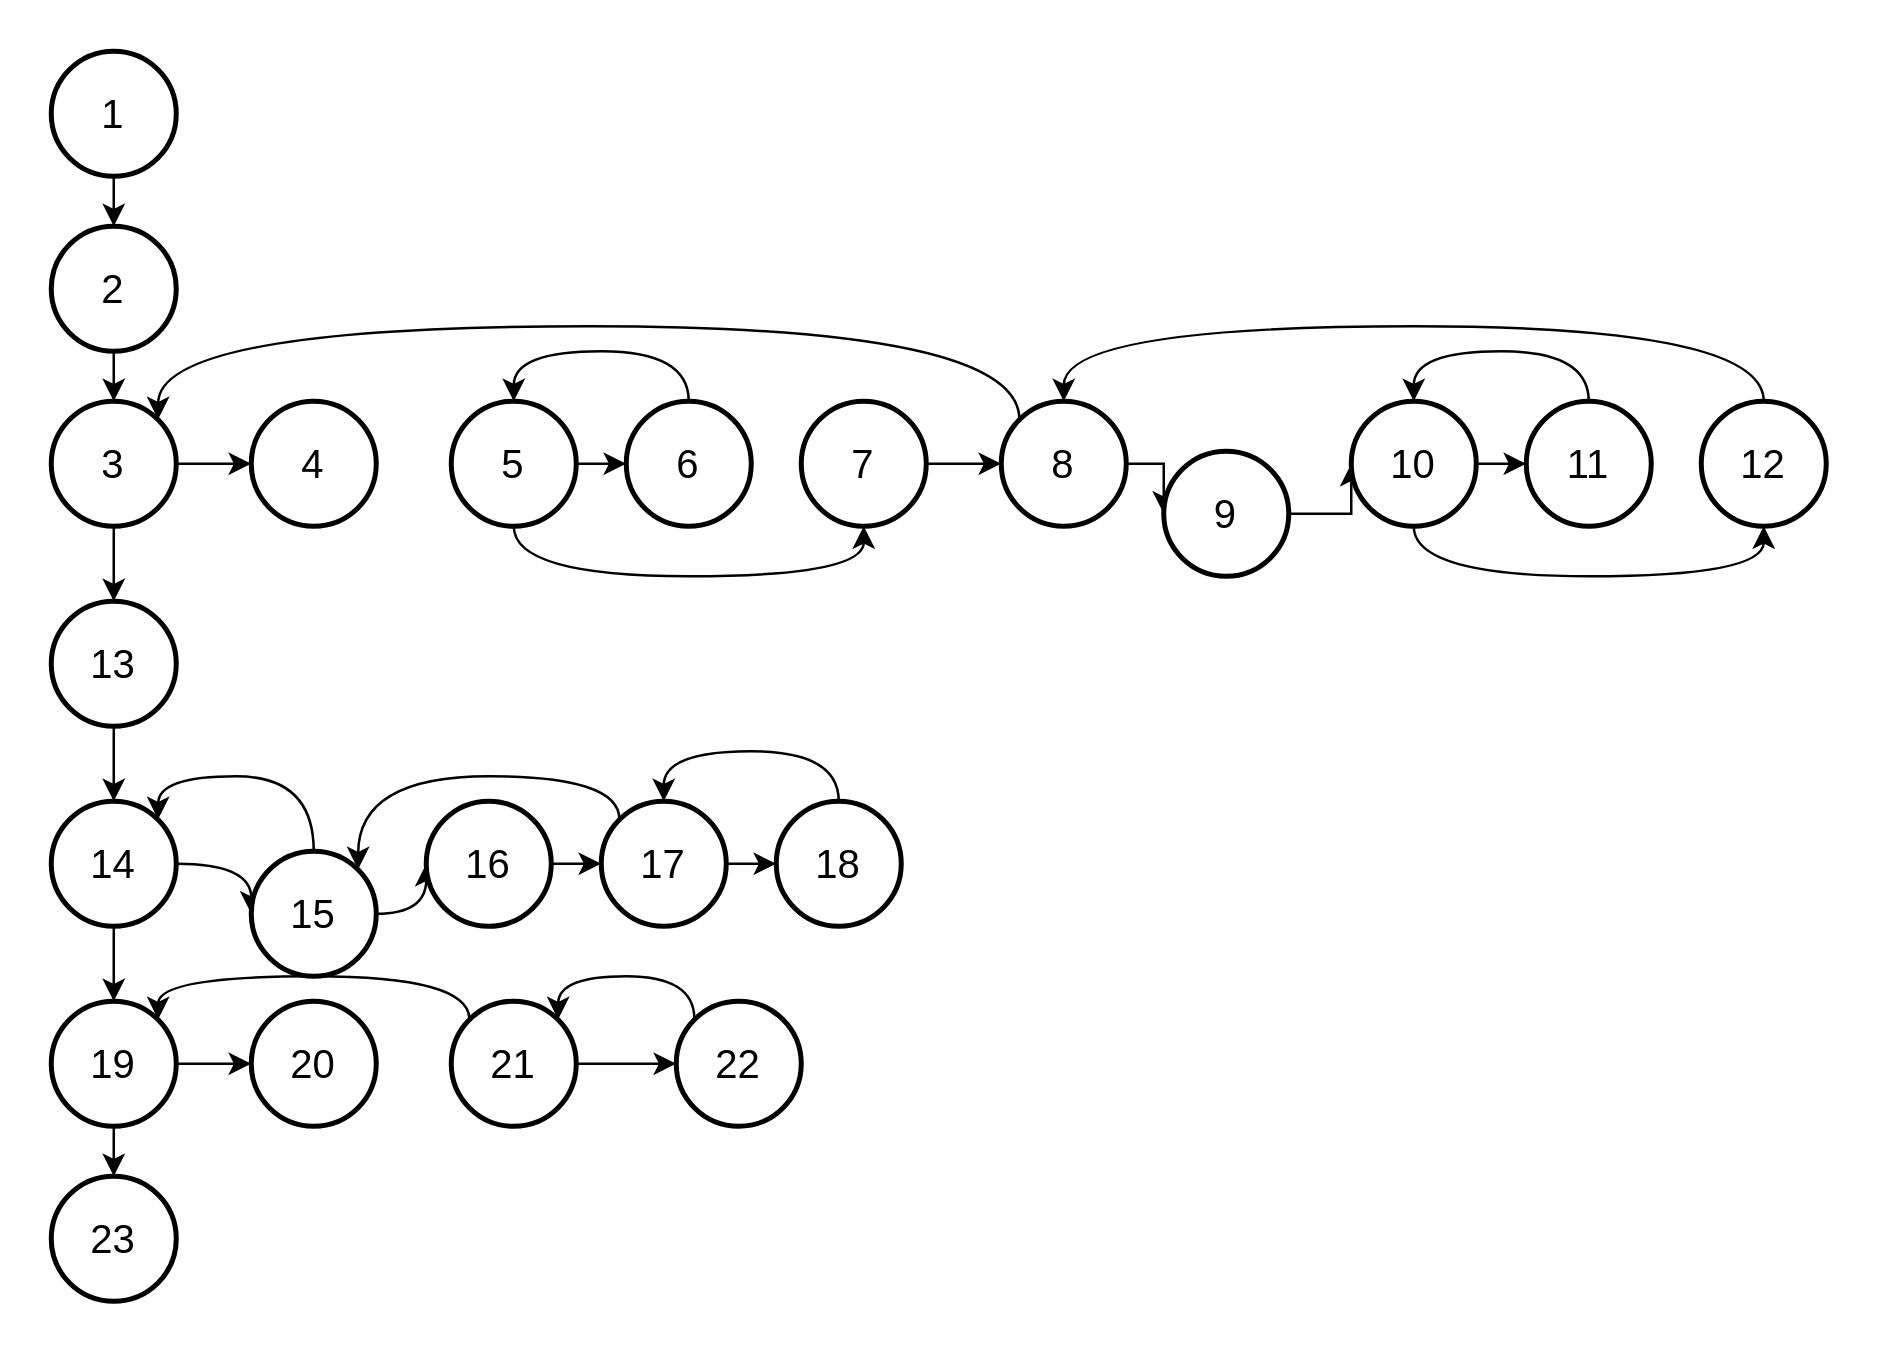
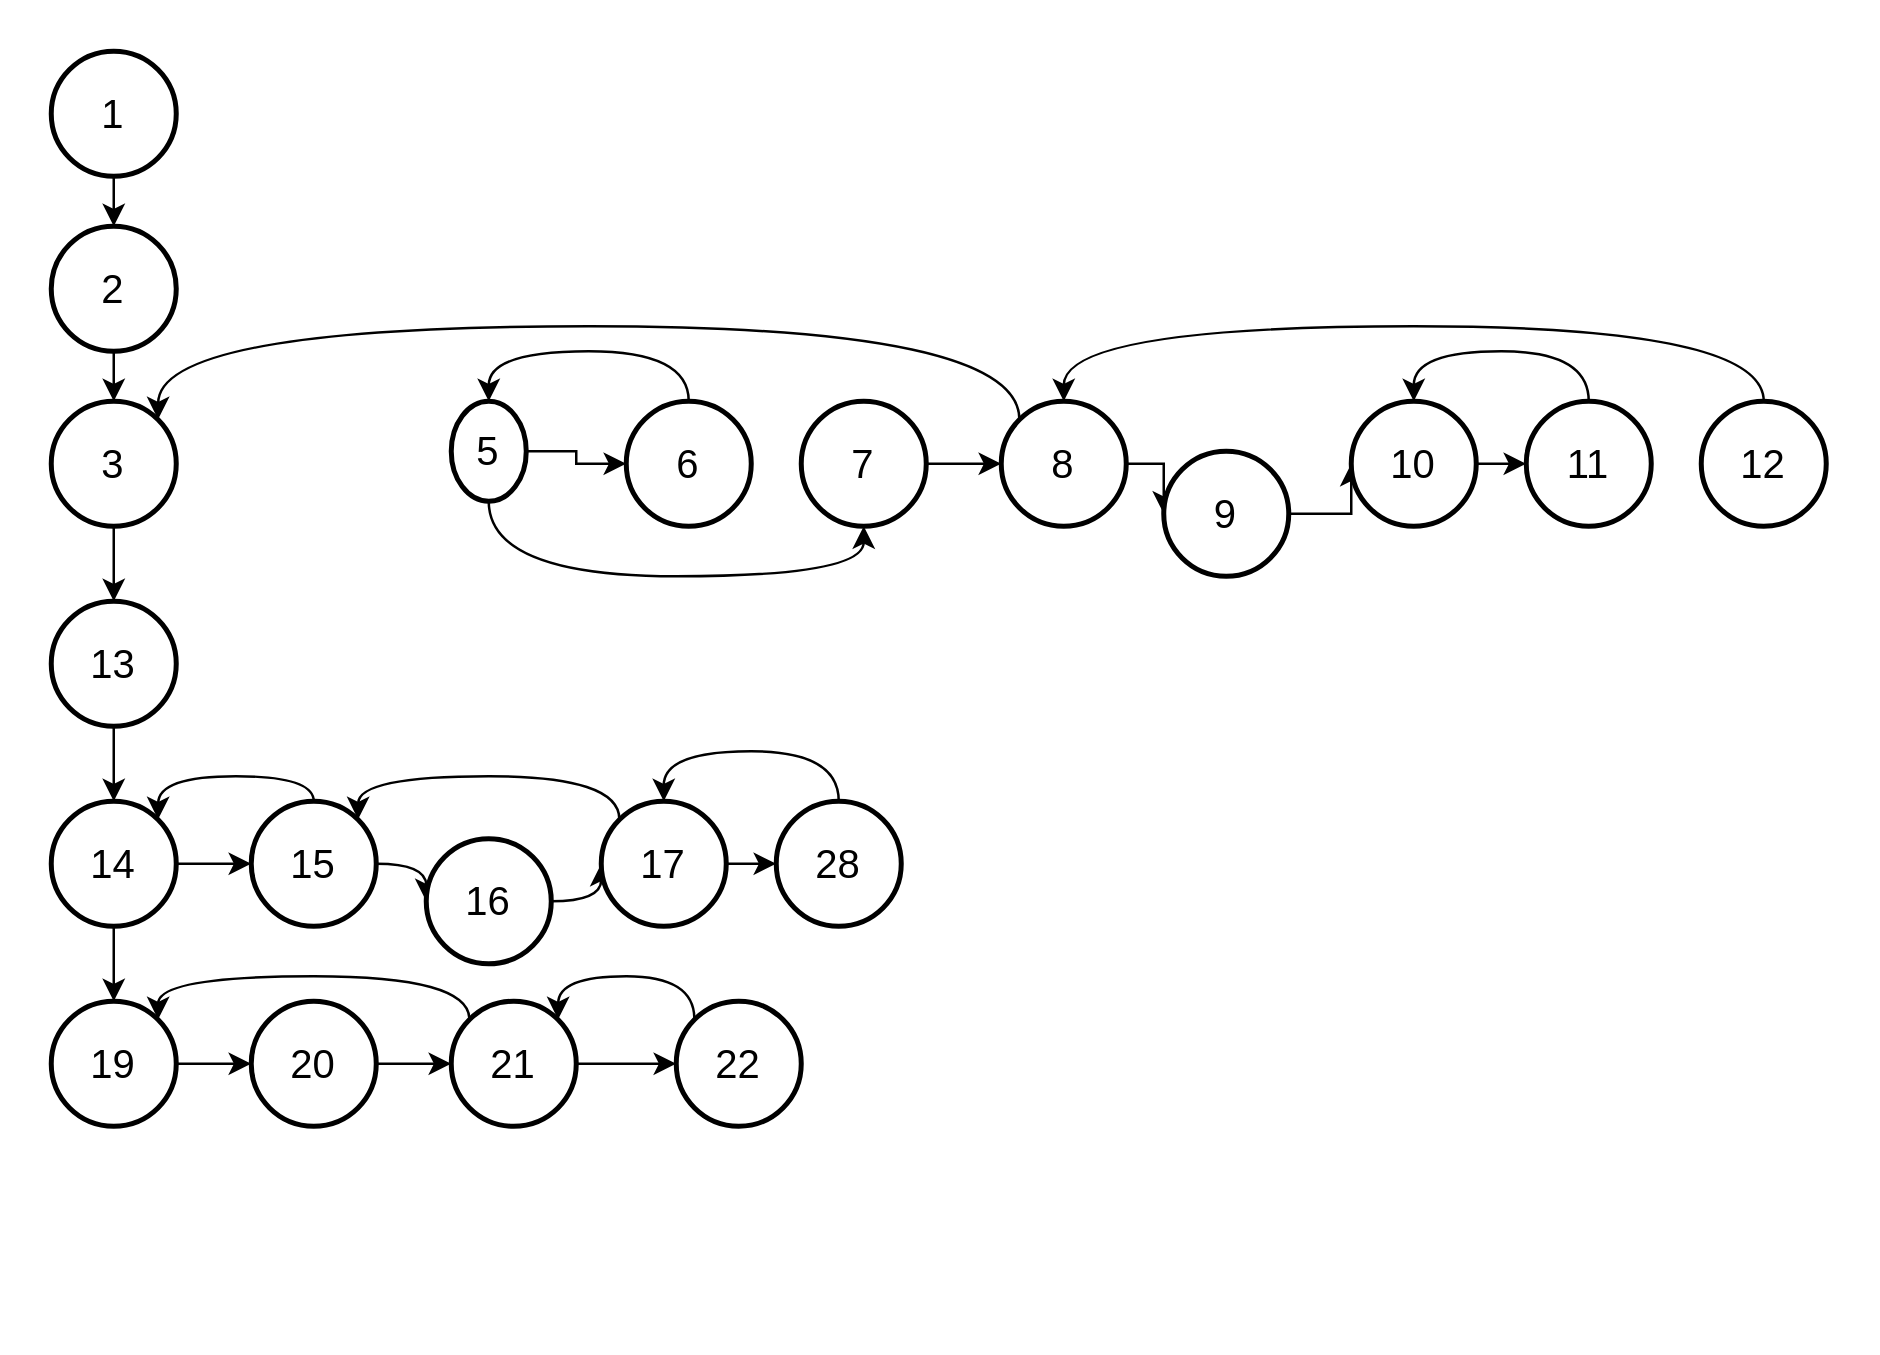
- <mxCell id="6" style="edgeStyle=orthogonalEdgeStyle;rounded=0;orthogonalLoop=1;jettySize=auto;html=1;exitX=1;exitY=0.5;exitDx=0;exitDy=0;exitPerimeter=0;entryX=0;entryY=0.5;entryDx=0;entryDy=0;entryPerimeter=0;" parent="1" source="8" target="9" edge="1"><mxGeometry relative="1" as="geometry" /></mxCell>
- <mxCell id="9" value="&lt;font style=&quot;font-size: 16px&quot;&gt;4&lt;/font&gt;" style="strokeWidth=2;html=1;shape=mxgraph.flowchart.start_2;whiteSpace=wrap;" parent="1" vertex="1"><mxGeometry x="100" y="160" width="50" height="50" as="geometry" /></mxCell>
- <mxCell id="12" value="&lt;font style=&quot;font-size: 16px&quot;&gt;5&lt;/font&gt;" style="strokeWidth=2;html=1;shape=mxgraph.flowchart.start_2;whiteSpace=wrap;" parent="1" vertex="1"><mxGeometry x="180" y="160" width="50" height="50" as="geometry" /></mxCell>
+ <mxCell id="12" value="&lt;font style=&quot;font-size: 16px&quot;&gt;5&lt;/font&gt;" style="strokeWidth=2;html=1;shape=mxgraph.flowchart.start_2;whiteSpace=wrap;" parent="1" vertex="1"><mxGeometry x="180" y="160" width="30" height="40" as="geometry" /></mxCell>
- <mxCell id="23" style="edgeStyle=orthogonalEdgeStyle;rounded=0;orthogonalLoop=1;jettySize=auto;html=1;exitX=0.5;exitY=1;exitDx=0;exitDy=0;exitPerimeter=0;entryX=0.5;entryY=1;entryDx=0;entryDy=0;entryPerimeter=0;curved=1;" parent="1" source="24" target="28" edge="1"><mxGeometry relative="1" as="geometry" /></mxCell>
- <mxCell id="38" value="&lt;font style=&quot;font-size: 16px&quot;&gt;16&lt;/font&gt;" style="strokeWidth=2;html=1;shape=mxgraph.flowchart.start_2;whiteSpace=wrap;" parent="1" vertex="1"><mxGeometry x="170" y="320" width="50" height="50" as="geometry" /></mxCell>
+ <mxCell id="38" value="&lt;font style=&quot;font-size: 16px&quot;&gt;16&lt;/font&gt;" style="strokeWidth=2;html=1;shape=mxgraph.flowchart.start_2;whiteSpace=wrap;" parent="1" vertex="1"><mxGeometry x="170" y="335" width="50" height="50" as="geometry" /></mxCell>
- <mxCell id="43" value="&lt;font style=&quot;font-size: 16px&quot;&gt;18&lt;/font&gt;" style="strokeWidth=2;html=1;shape=mxgraph.flowchart.start_2;whiteSpace=wrap;" parent="1" vertex="1"><mxGeometry x="310" y="320" width="50" height="50" as="geometry" /></mxCell>
+ <mxCell id="43" value="&lt;font style=&quot;font-size: 16px&quot;&gt;28&lt;/font&gt;" style="strokeWidth=2;html=1;shape=mxgraph.flowchart.start_2;whiteSpace=wrap;" parent="1" vertex="1"><mxGeometry x="310" y="320" width="50" height="50" as="geometry" /></mxCell>
- <mxCell id="36" value="&lt;font style=&quot;font-size: 16px&quot;&gt;15&lt;/font&gt;" style="strokeWidth=2;html=1;shape=mxgraph.flowchart.start_2;whiteSpace=wrap;" parent="1" vertex="1"><mxGeometry x="100" y="340" width="50" height="50" as="geometry" /></mxCell>
+ <mxCell id="36" value="&lt;font style=&quot;font-size: 16px&quot;&gt;15&lt;/font&gt;" style="strokeWidth=2;html=1;shape=mxgraph.flowchart.start_2;whiteSpace=wrap;" parent="1" vertex="1"><mxGeometry x="100" y="320" width="50" height="50" as="geometry" /></mxCell>
+ <mxCell id="47" style="edgeStyle=orthogonalEdgeStyle;curved=1;rounded=0;orthogonalLoop=1;jettySize=auto;html=1;exitX=1;exitY=0.5;exitDx=0;exitDy=0;exitPerimeter=0;entryX=0;entryY=0.5;entryDx=0;entryDy=0;entryPerimeter=0;" parent="1" source="48" target="51" edge="1"><mxGeometry relative="1" as="geometry" /></mxCell>
- <mxCell id="44" style="edgeStyle=orthogonalEdgeStyle;curved=1;rounded=0;orthogonalLoop=1;jettySize=auto;html=1;exitX=0.5;exitY=1;exitDx=0;exitDy=0;exitPerimeter=0;entryX=0.5;entryY=0;entryDx=0;entryDy=0;entryPerimeter=0;" parent="1" source="46" target="54" edge="1"><mxGeometry relative="1" as="geometry" /></mxCell>
- <mxCell id="54" value="&lt;font style=&quot;font-size: 16px&quot;&gt;23&lt;/font&gt;" style="strokeWidth=2;html=1;shape=mxgraph.flowchart.start_2;whiteSpace=wrap;" parent="1" vertex="1"><mxGeometry x="20" y="470" width="50" height="50" as="geometry" /></mxCell>
